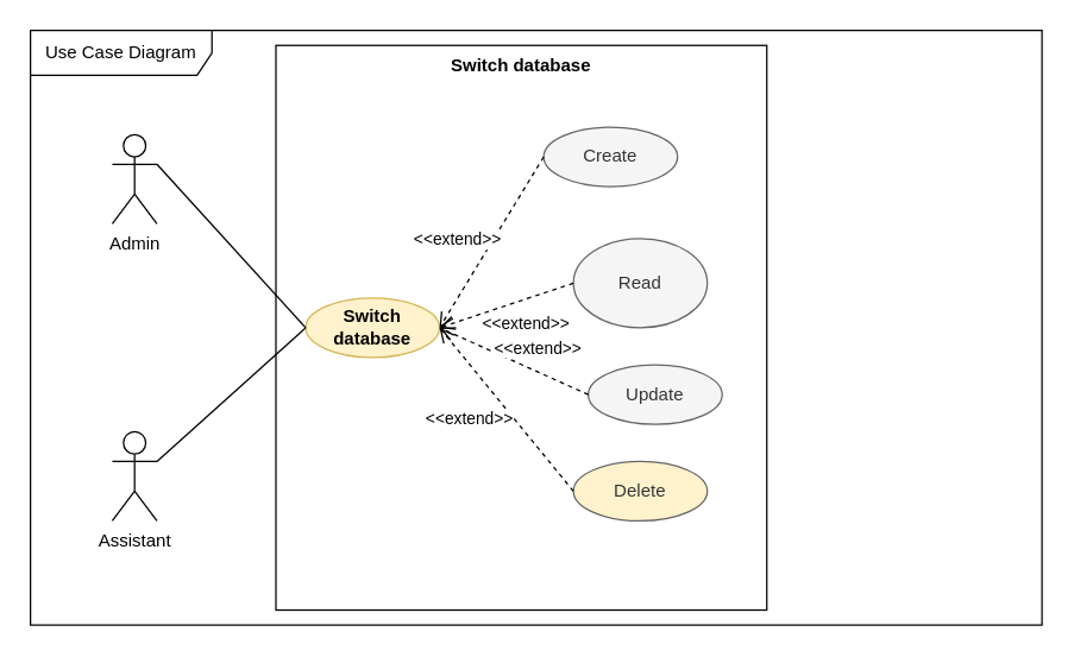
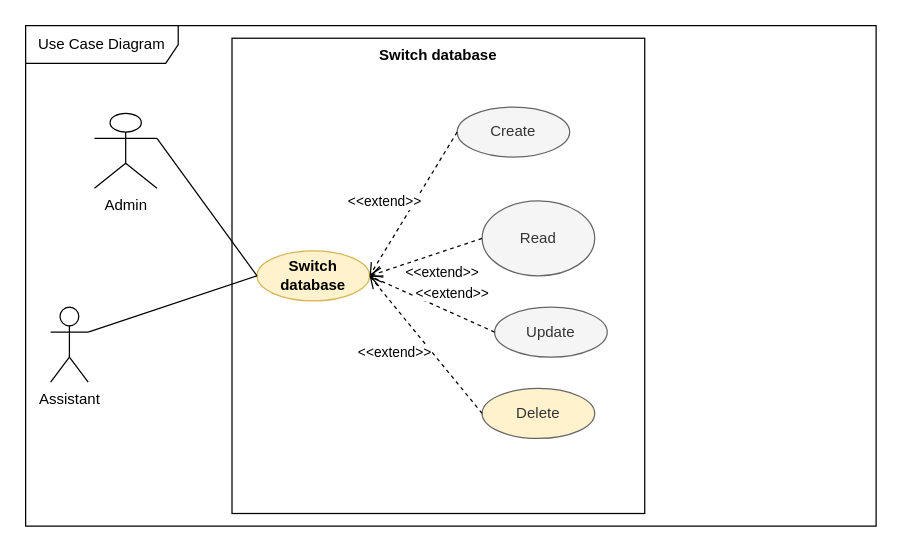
- <mxCell id="4" value="Admin" style="shape=umlActor;verticalLabelPosition=bottom;verticalAlign=top;html=1;" parent="1" vertex="1"><mxGeometry x="75" y="90" width="30" height="60" as="geometry" /></mxCell>
+ <mxCell id="4" value="Admin" style="shape=umlActor;verticalLabelPosition=bottom;verticalAlign=top;html=1;" parent="1" vertex="1"><mxGeometry x="75" y="90" width="50" height="60" as="geometry" /></mxCell>
- <mxCell id="5" value="Assistant" style="shape=umlActor;verticalLabelPosition=bottom;verticalAlign=top;html=1;" parent="1" vertex="1"><mxGeometry x="75" y="290" width="30" height="60" as="geometry" /></mxCell>
+ <mxCell id="5" value="Assistant" style="shape=umlActor;verticalLabelPosition=bottom;verticalAlign=top;html=1;" parent="1" vertex="1"><mxGeometry x="40" y="245" width="30" height="60" as="geometry" /></mxCell>
